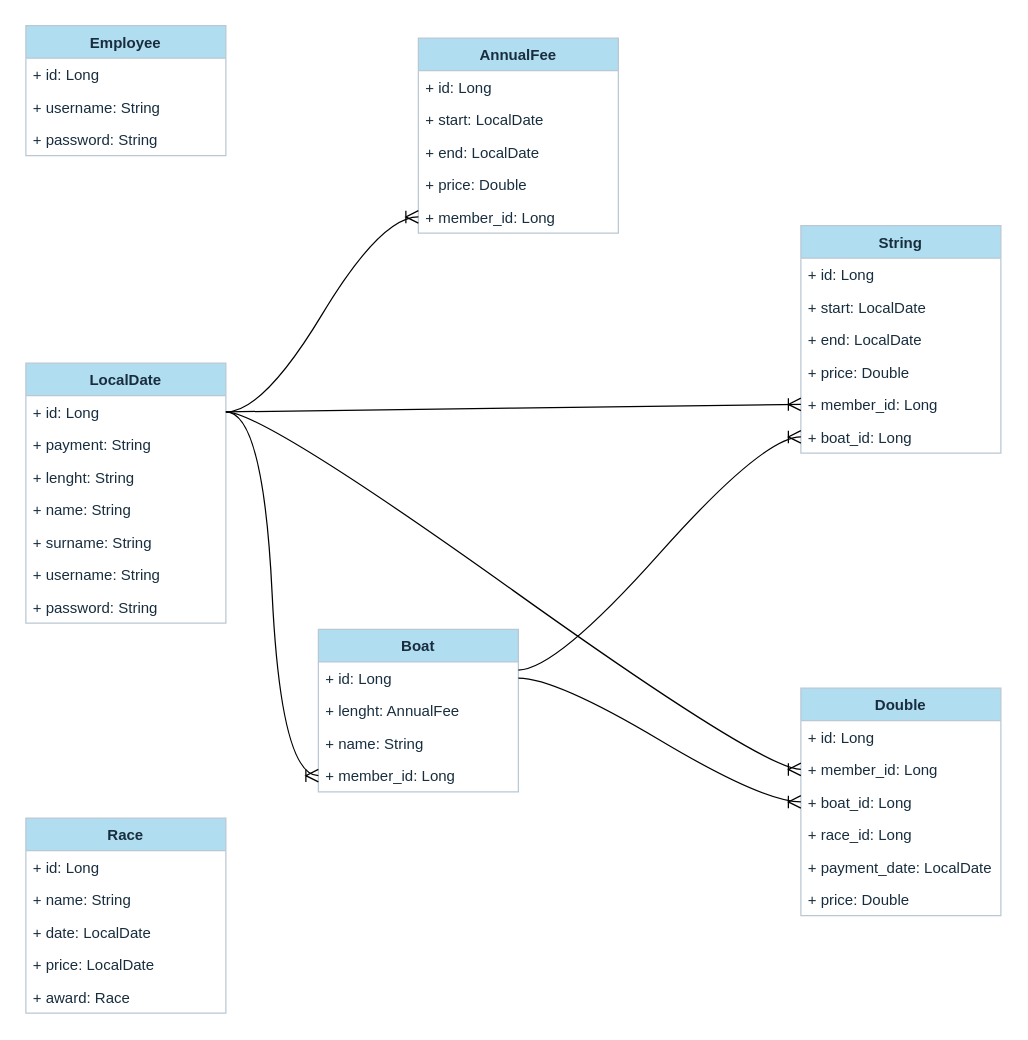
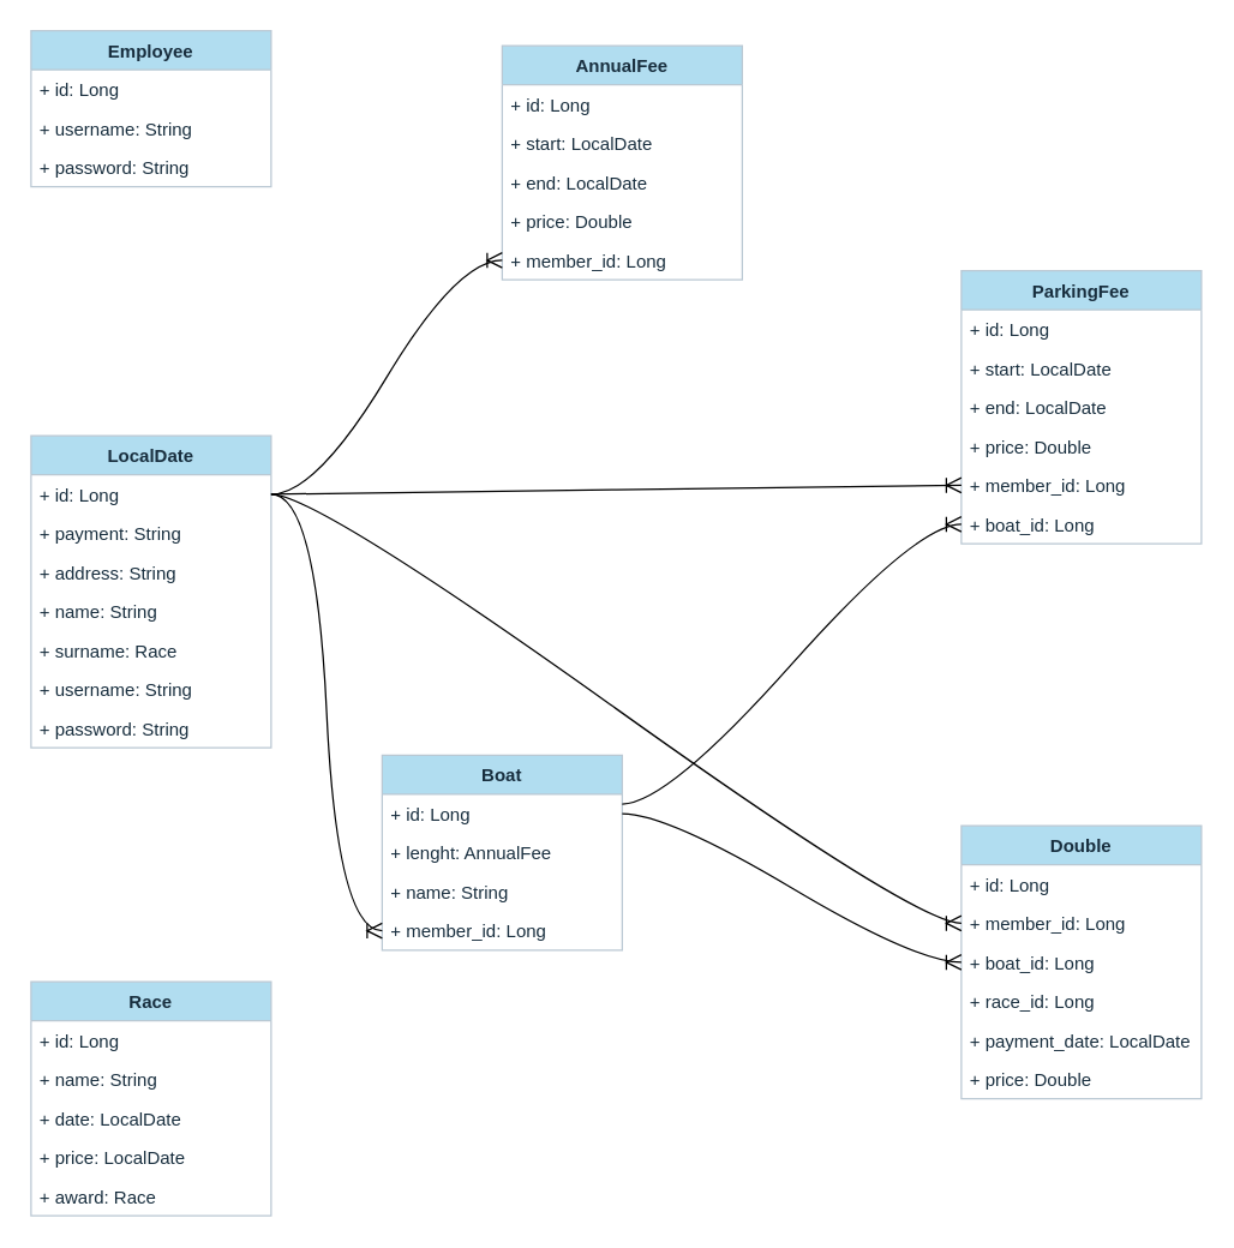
- <mxCell id="2" value="String" style="swimlane;fontStyle=1;align=center;verticalAlign=top;childLayout=stackLayout;horizontal=1;startSize=26;horizontalStack=0;resizeParent=1;resizeParentMax=0;resizeLast=0;collapsible=1;marginBottom=0;labelBackgroundColor=none;fillColor=#B1DDF0;strokeColor=#BAC8D3;fontColor=#182E3E;rounded=0;" parent="1" vertex="1"><mxGeometry x="640" y="180" width="160" height="182" as="geometry" /></mxCell>
+ <mxCell id="2" value="ParkingFee" style="swimlane;fontStyle=1;align=center;verticalAlign=top;childLayout=stackLayout;horizontal=1;startSize=26;horizontalStack=0;resizeParent=1;resizeParentMax=0;resizeLast=0;collapsible=1;marginBottom=0;labelBackgroundColor=none;fillColor=#B1DDF0;strokeColor=#BAC8D3;fontColor=#182E3E;rounded=0;" parent="1" vertex="1"><mxGeometry x="640" y="180" width="160" height="182" as="geometry" /></mxCell>
- <mxCell id="29" value="+ lenght: String" style="text;strokeColor=none;fillColor=none;align=left;verticalAlign=top;spacingLeft=4;spacingRight=4;overflow=hidden;rotatable=0;points=[[0,0.5],[1,0.5]];portConstraint=eastwest;labelBackgroundColor=none;fontColor=#182E3E;rounded=0;" parent="26" vertex="1"><mxGeometry y="78" width="160" height="26" as="geometry" /></mxCell>
+ <mxCell id="29" value="+ address: String" style="text;strokeColor=none;fillColor=none;align=left;verticalAlign=top;spacingLeft=4;spacingRight=4;overflow=hidden;rotatable=0;points=[[0,0.5],[1,0.5]];portConstraint=eastwest;labelBackgroundColor=none;fontColor=#182E3E;rounded=0;" parent="26" vertex="1"><mxGeometry y="78" width="160" height="26" as="geometry" /></mxCell>
- <mxCell id="31" value="+ surname: String" style="text;strokeColor=none;fillColor=none;align=left;verticalAlign=top;spacingLeft=4;spacingRight=4;overflow=hidden;rotatable=0;points=[[0,0.5],[1,0.5]];portConstraint=eastwest;labelBackgroundColor=none;fontColor=#182E3E;rounded=0;" parent="26" vertex="1"><mxGeometry y="130" width="160" height="26" as="geometry" /></mxCell>
+ <mxCell id="31" value="+ surname: Race" style="text;strokeColor=none;fillColor=none;align=left;verticalAlign=top;spacingLeft=4;spacingRight=4;overflow=hidden;rotatable=0;points=[[0,0.5],[1,0.5]];portConstraint=eastwest;labelBackgroundColor=none;fontColor=#182E3E;rounded=0;" parent="26" vertex="1"><mxGeometry y="130" width="160" height="26" as="geometry" /></mxCell>
